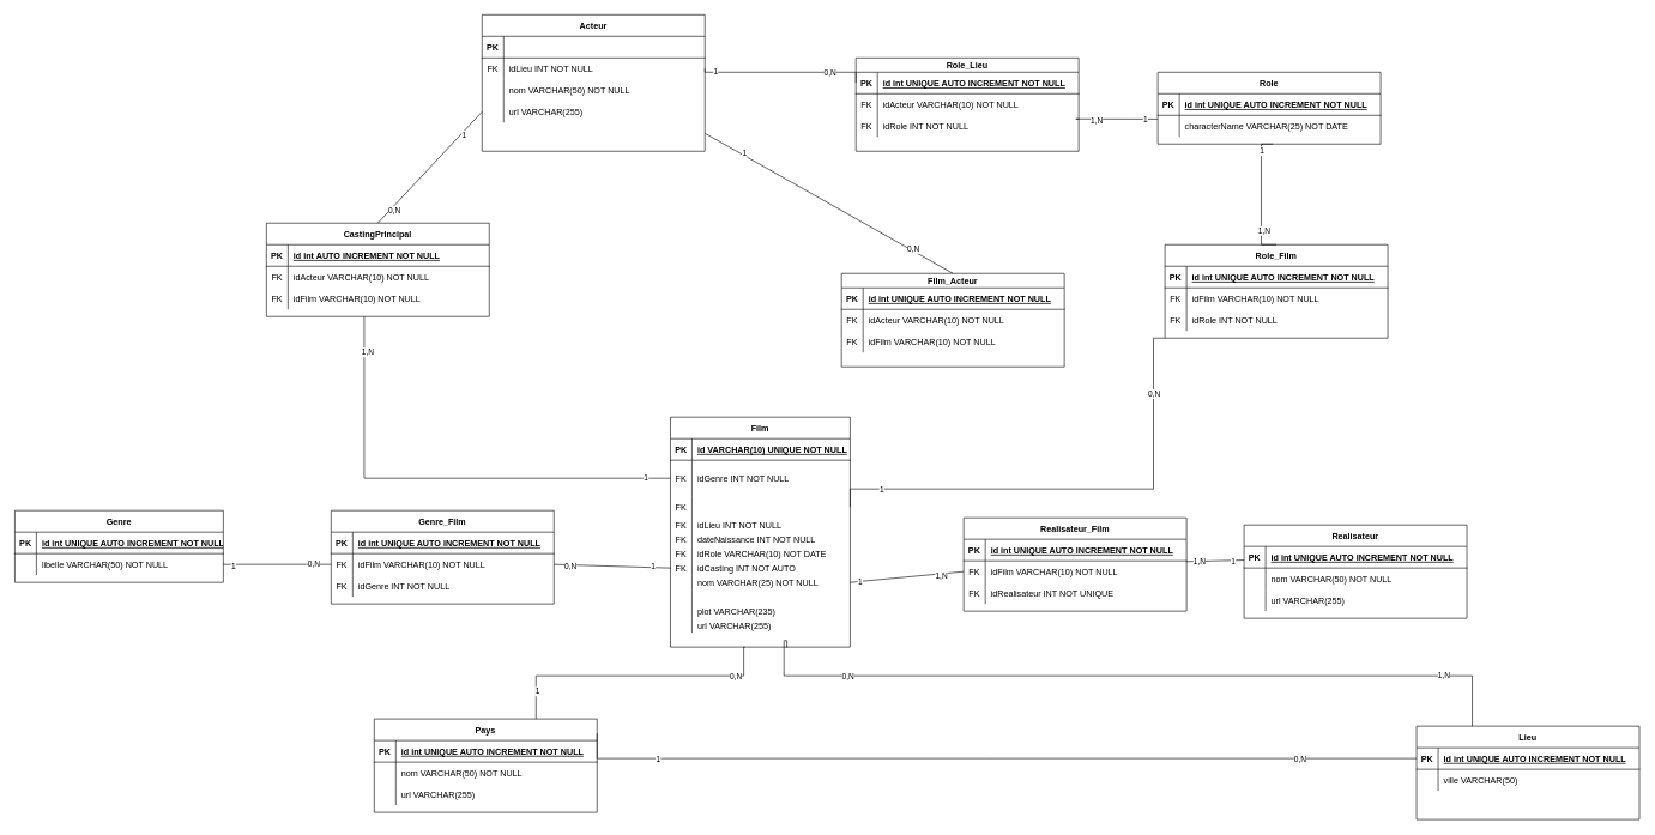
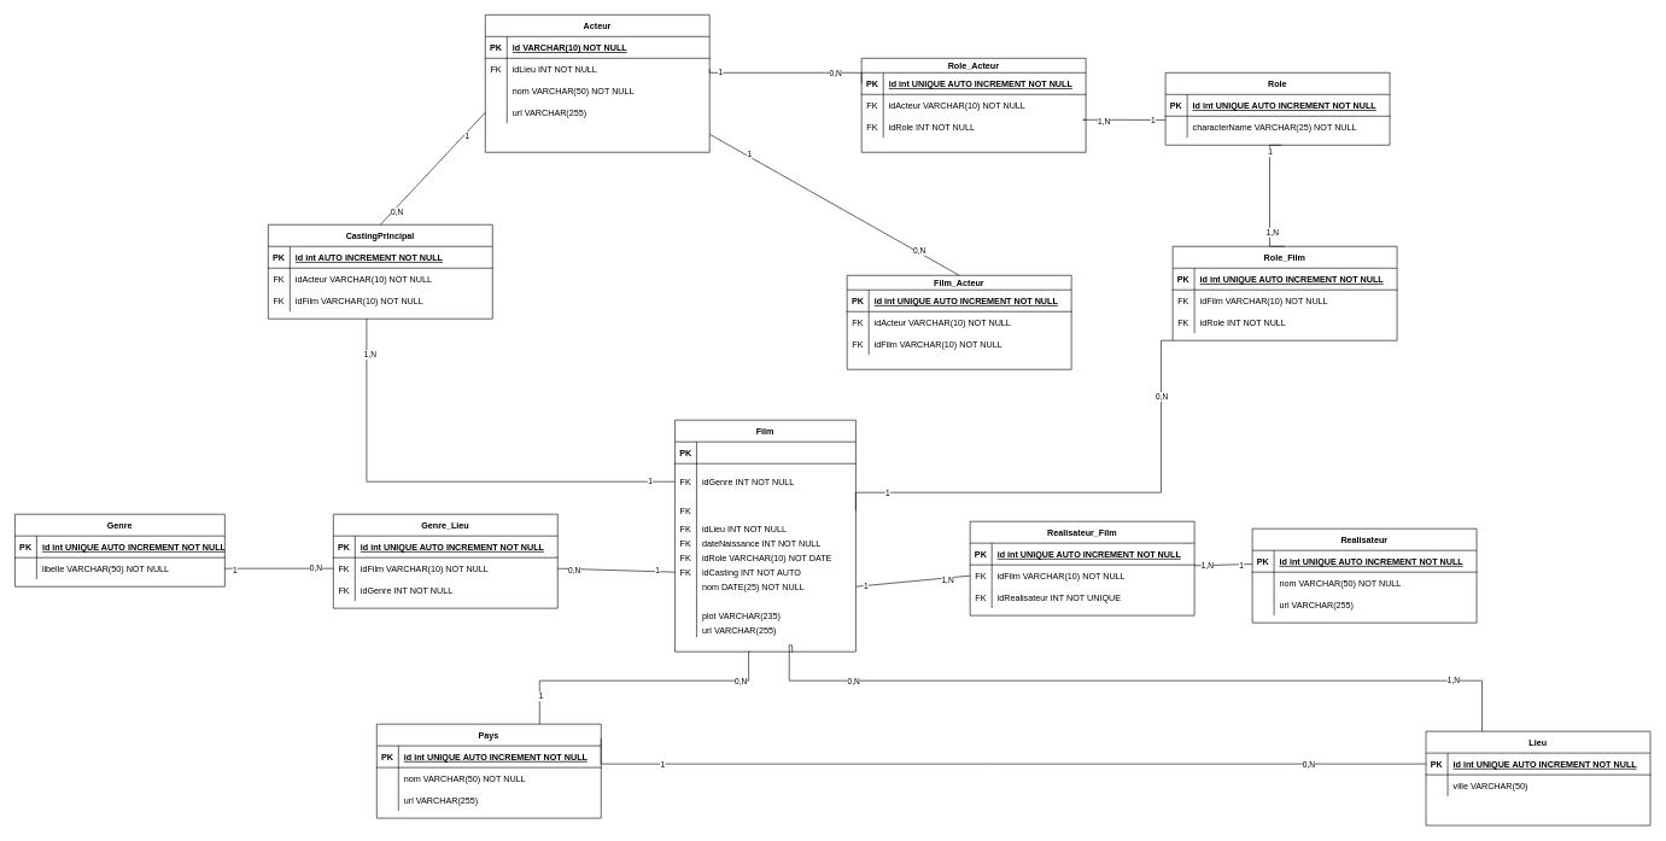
+ <mxCell id="84" value="id VARCHAR(10)  NOT NULL " style="shape=partialRectangle;overflow=hidden;connectable=0;fillColor=none;top=0;left=0;bottom=0;right=0;align=left;spacingLeft=6;fontStyle=5;" vertex="1" parent="82"><mxGeometry x="30" width="280" height="30" as="geometry"><mxRectangle width="280" height="30" as="alternateBounds" /></mxGeometry></mxCell>
- <mxCell id="103" value="Role_Lieu" style="shape=table;startSize=20;container=1;collapsible=1;childLayout=tableLayout;fixedRows=1;rowLines=0;fontStyle=1;align=center;resizeLast=1;" vertex="1" parent="1"><mxGeometry x="1190" y="80" width="310" height="130" as="geometry" /></mxCell>
+ <mxCell id="103" value="Role_Acteur" style="shape=table;startSize=20;container=1;collapsible=1;childLayout=tableLayout;fixedRows=1;rowLines=0;fontStyle=1;align=center;resizeLast=1;" vertex="1" parent="1"><mxGeometry x="1190" y="80" width="310" height="130" as="geometry" /></mxCell>
- <mxCell id="102" value="characterName VARCHAR(25) NOT DATE" style="shape=partialRectangle;overflow=hidden;connectable=0;fillColor=none;top=0;left=0;bottom=0;right=0;align=left;spacingLeft=6;" vertex="1" parent="100"><mxGeometry x="30" width="280" height="30" as="geometry"><mxRectangle width="280" height="30" as="alternateBounds" /></mxGeometry></mxCell>
+ <mxCell id="102" value="characterName VARCHAR(25) NOT NULL" style="shape=partialRectangle;overflow=hidden;connectable=0;fillColor=none;top=0;left=0;bottom=0;right=0;align=left;spacingLeft=6;" vertex="1" parent="100"><mxGeometry x="30" width="280" height="30" as="geometry"><mxRectangle width="280" height="30" as="alternateBounds" /></mxGeometry></mxCell>
- <mxCell id="5" value="id VARCHAR(10) UNIQUE NOT NULL " style="shape=partialRectangle;overflow=hidden;connectable=0;fillColor=none;top=0;left=0;bottom=0;right=0;align=left;spacingLeft=6;fontStyle=5;" parent="3" vertex="1"><mxGeometry x="30" width="220" height="30" as="geometry"><mxRectangle width="220" height="30" as="alternateBounds" /></mxGeometry></mxCell>
- <mxCell id="167" value="Genre_Film" style="shape=table;startSize=30;container=1;collapsible=1;childLayout=tableLayout;fixedRows=1;rowLines=0;fontStyle=1;align=center;resizeLast=1;" vertex="1" parent="1"><mxGeometry x="460" y="710" width="310" height="130" as="geometry" /></mxCell>
+ <mxCell id="167" value="Genre_Lieu" style="shape=table;startSize=30;container=1;collapsible=1;childLayout=tableLayout;fixedRows=1;rowLines=0;fontStyle=1;align=center;resizeLast=1;" vertex="1" parent="1"><mxGeometry x="460" y="710" width="310" height="130" as="geometry" /></mxCell>
- <mxCell id="25" value="nom VARCHAR(25) NOT NULL" style="shape=partialRectangle;overflow=hidden;connectable=0;fillColor=none;top=0;left=0;bottom=0;right=0;align=left;spacingLeft=6;" vertex="1" parent="23"><mxGeometry x="30" width="220" height="20" as="geometry"><mxRectangle width="220" height="20" as="alternateBounds" /></mxGeometry></mxCell>
+ <mxCell id="25" value="nom DATE(25) NOT NULL" style="shape=partialRectangle;overflow=hidden;connectable=0;fillColor=none;top=0;left=0;bottom=0;right=0;align=left;spacingLeft=6;" vertex="1" parent="23"><mxGeometry x="30" width="220" height="20" as="geometry"><mxRectangle width="220" height="20" as="alternateBounds" /></mxGeometry></mxCell>
